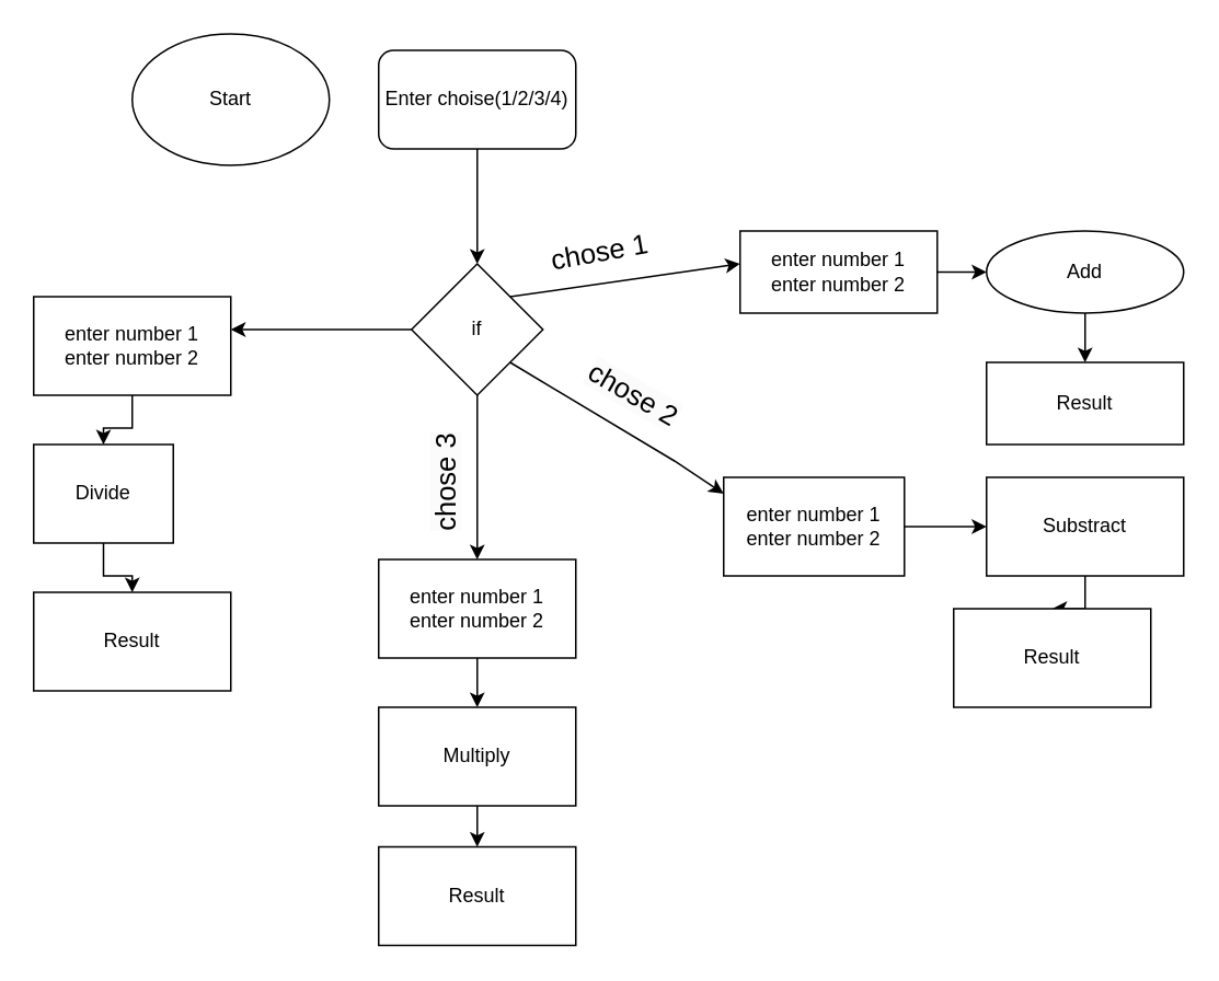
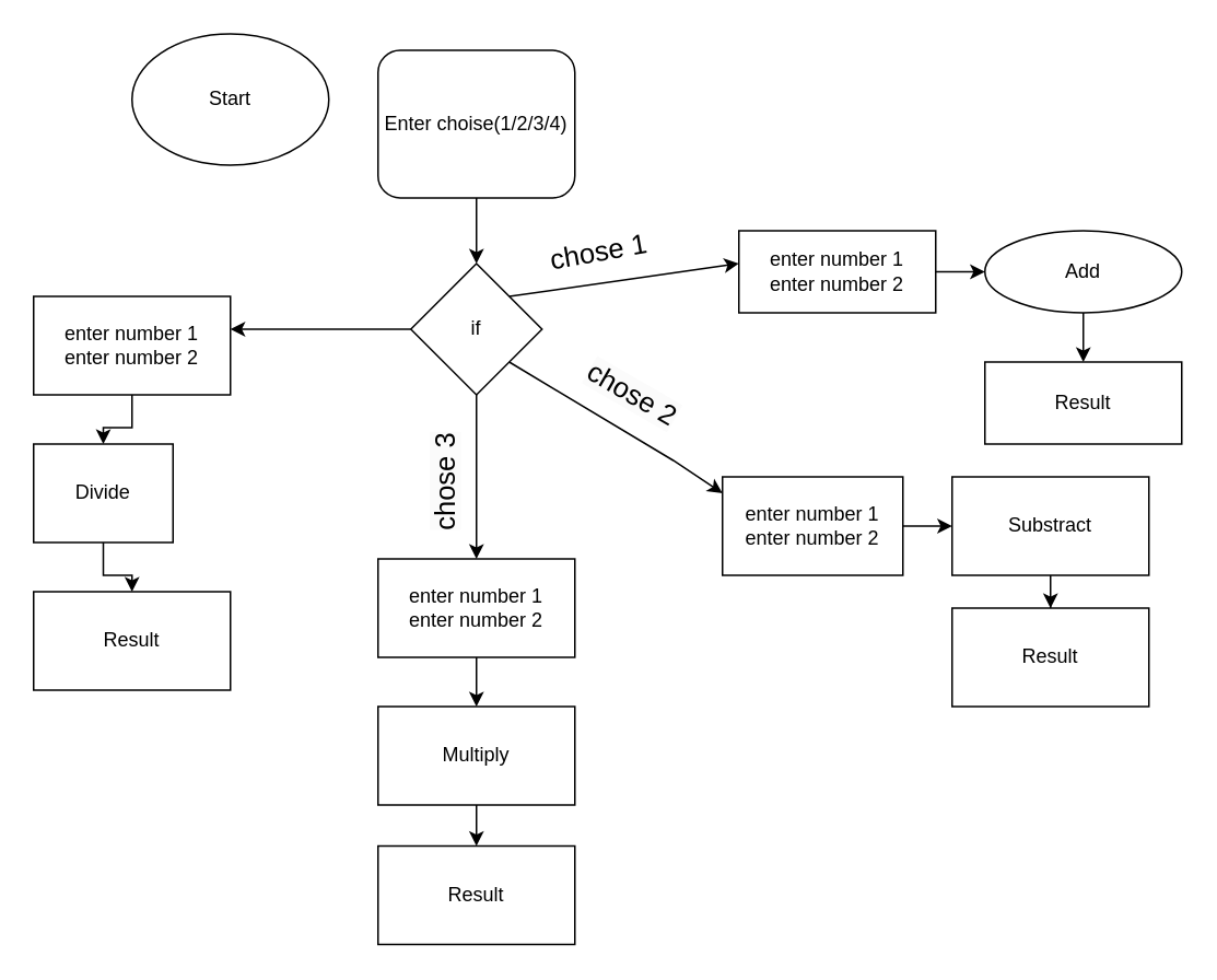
- <mxCell id="4" value="Enter choise(1/2/3/4)" style="rounded=1;whiteSpace=wrap;html=1;" vertex="1" parent="1"><mxGeometry x="230" y="30" width="120" height="60" as="geometry" /></mxCell>
+ <mxCell id="4" value="Enter choise(1/2/3/4)" style="rounded=1;whiteSpace=wrap;html=1;" vertex="1" parent="1"><mxGeometry x="230" y="30" width="120" height="90" as="geometry" /></mxCell>
- <mxCell id="18" value="Substract" style="rounded=0;whiteSpace=wrap;html=1;" vertex="1" parent="1"><mxGeometry x="600" y="290" width="120" height="60" as="geometry" /></mxCell>
+ <mxCell id="18" value="Substract" style="rounded=0;whiteSpace=wrap;html=1;" vertex="1" parent="1"><mxGeometry x="580" y="290" width="120" height="60" as="geometry" /></mxCell>
